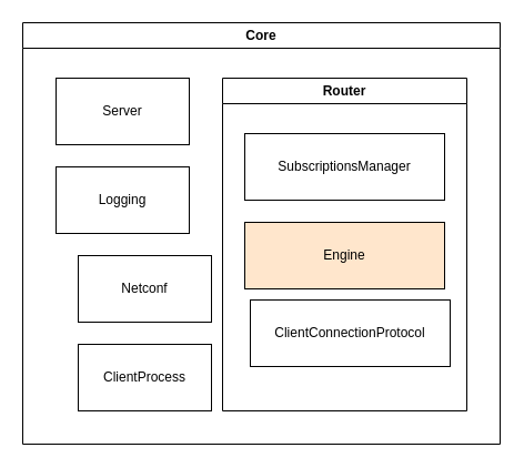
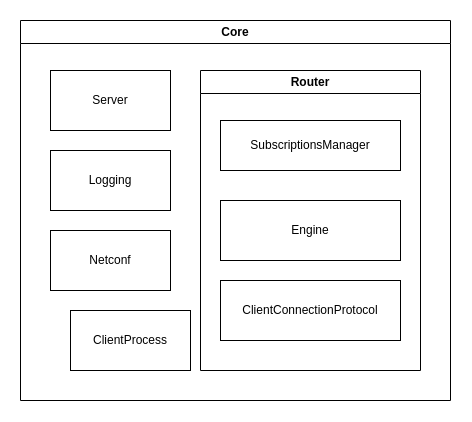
- <mxCell id="7" value="SubscriptionsManager" style="rounded=0;whiteSpace=wrap;html=1;" vertex="1" parent="6"><mxGeometry x="20" y="50" width="180" height="60" as="geometry" /></mxCell>
+ <mxCell id="7" value="SubscriptionsManager" style="rounded=0;whiteSpace=wrap;html=1;" vertex="1" parent="6"><mxGeometry x="20" y="50" width="180" height="50" as="geometry" /></mxCell>
- <mxCell id="8" value="Engine" style="rounded=0;whiteSpace=wrap;html=1;fillColor=#ffe6cc;" vertex="1" parent="6"><mxGeometry x="20" y="130" width="180" height="60" as="geometry" /></mxCell>
+ <mxCell id="8" value="Engine" style="rounded=0;whiteSpace=wrap;html=1;" vertex="1" parent="6"><mxGeometry x="20" y="130" width="180" height="60" as="geometry" /></mxCell>
- <mxCell id="5" value="Netconf" style="rounded=0;whiteSpace=wrap;html=1;" vertex="1" parent="2"><mxGeometry x="50" y="210" width="120" height="60" as="geometry" /></mxCell>
+ <mxCell id="5" value="Netconf" style="rounded=0;whiteSpace=wrap;html=1;" vertex="1" parent="2"><mxGeometry x="30" y="210" width="120" height="60" as="geometry" /></mxCell>
- <mxCell id="9" value="ClientConnectionProtocol" style="rounded=0;whiteSpace=wrap;html=1;" vertex="1" parent="6"><mxGeometry x="25" y="200" width="180" height="60" as="geometry" /></mxCell>
+ <mxCell id="9" value="ClientConnectionProtocol" style="rounded=0;whiteSpace=wrap;html=1;" vertex="1" parent="6"><mxGeometry x="20" y="210" width="180" height="60" as="geometry" /></mxCell>
